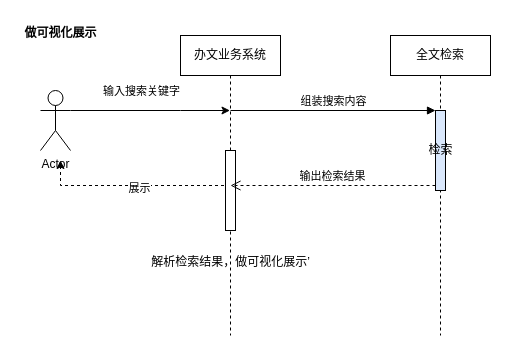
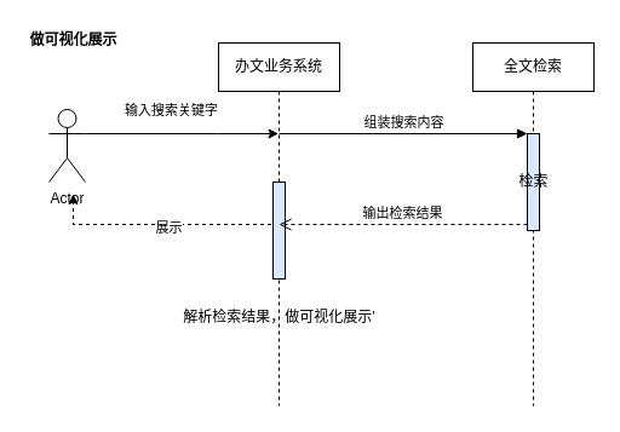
- <mxCell id="8" value="&lt;br&gt;&lt;br&gt;&lt;br&gt;&lt;br&gt;&lt;br&gt;&lt;br&gt;&lt;br&gt;&lt;br&gt;&lt;br&gt;&lt;br&gt;解析检索结果，做可视化展示’" style="html=1;points=[];perimeter=orthogonalPerimeter;outlineConnect=0;targetShapes=umlLifeline;portConstraint=eastwest;newEdgeStyle={&quot;edgeStyle&quot;:&quot;elbowEdgeStyle&quot;,&quot;elbow&quot;:&quot;vertical&quot;,&quot;curved&quot;:0,&quot;rounded&quot;:0};" vertex="1" parent="7"><mxGeometry x="45" y="115" width="10" height="80" as="geometry" /></mxCell>
+ <mxCell id="8" value="&lt;br&gt;&lt;br&gt;&lt;br&gt;&lt;br&gt;&lt;br&gt;&lt;br&gt;&lt;br&gt;&lt;br&gt;&lt;br&gt;&lt;br&gt;解析检索结果，做可视化展示’" style="html=1;points=[];perimeter=orthogonalPerimeter;outlineConnect=0;targetShapes=umlLifeline;portConstraint=eastwest;newEdgeStyle={&quot;edgeStyle&quot;:&quot;elbowEdgeStyle&quot;,&quot;elbow&quot;:&quot;vertical&quot;,&quot;curved&quot;:0,&quot;rounded&quot;:0};fillColor=#dae8fc;" vertex="1" parent="7"><mxGeometry x="45" y="115" width="10" height="80" as="geometry" /></mxCell>
